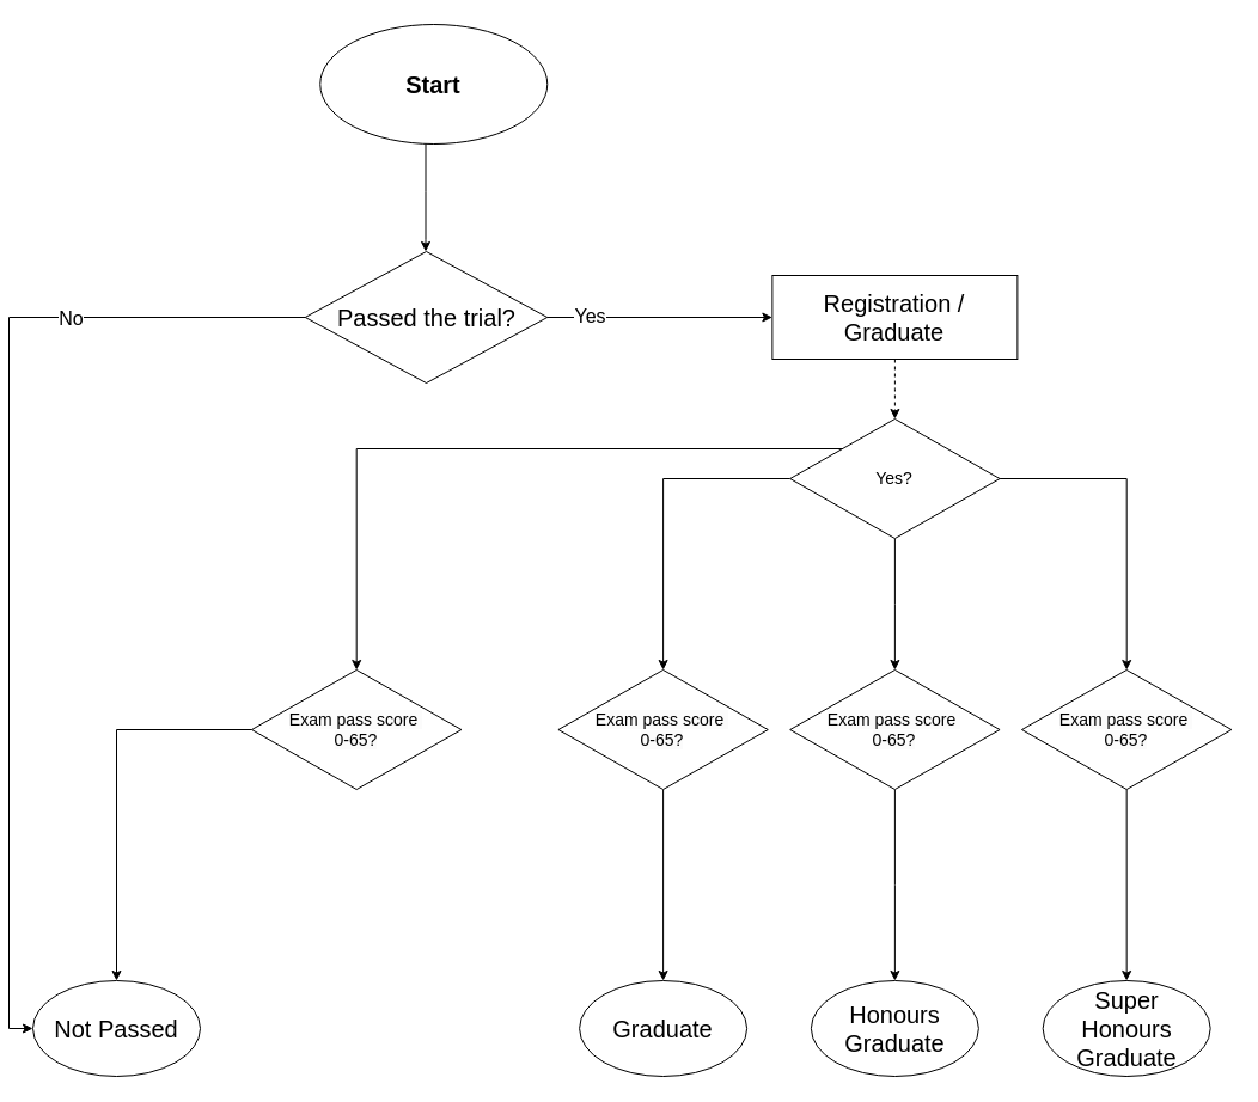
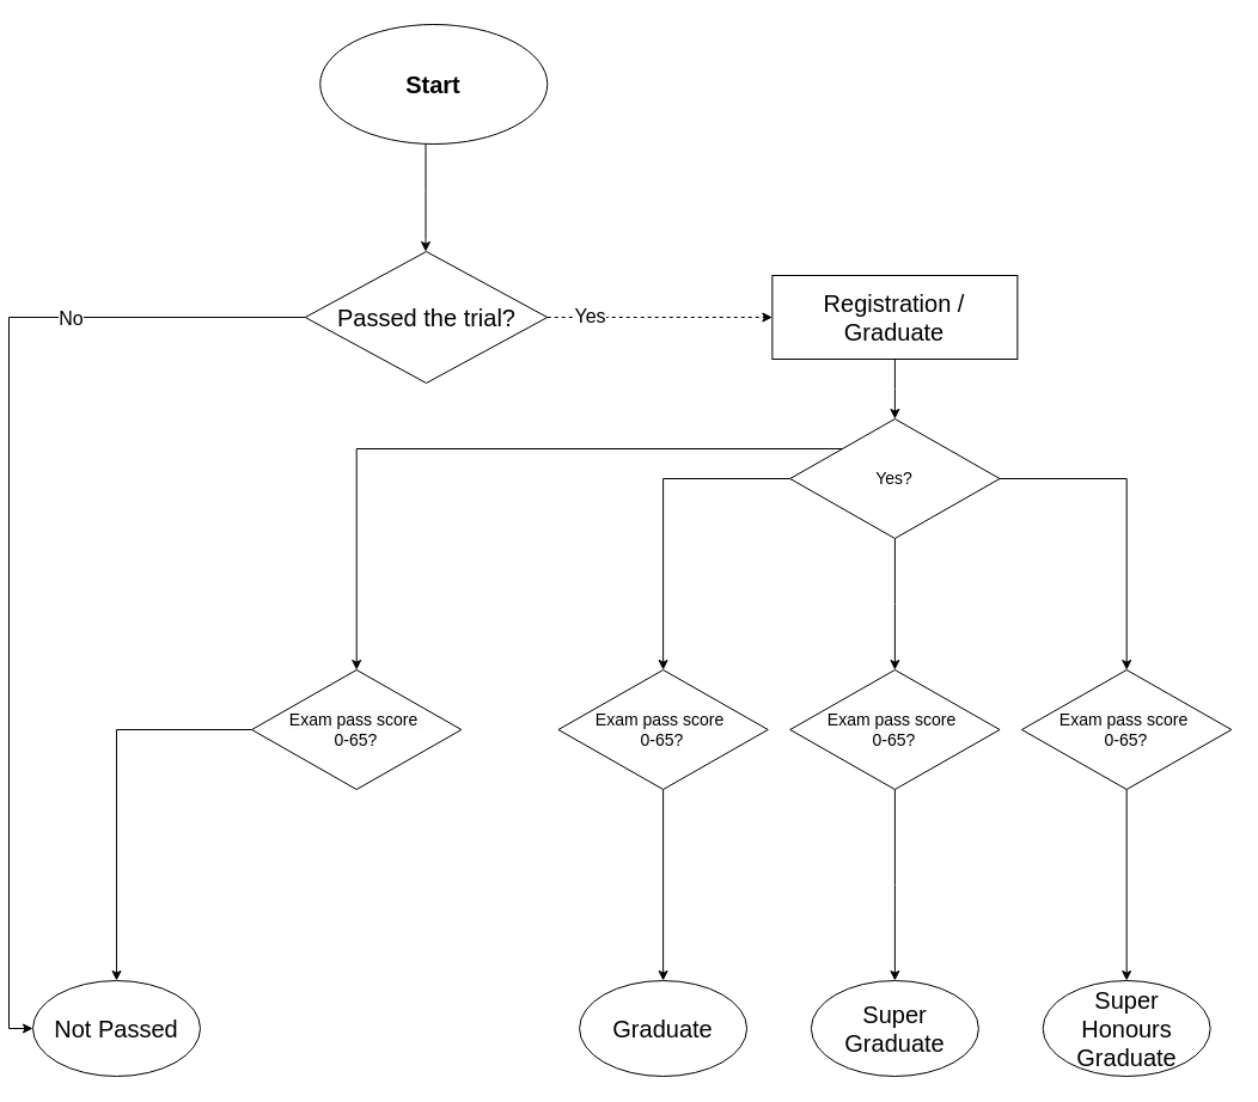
- <mxCell id="5" style="edgeStyle=orthogonalEdgeStyle;rounded=0;orthogonalLoop=1;jettySize=auto;html=1;fontSize=16;" edge="1" parent="1" source="7" target="10"><mxGeometry relative="1" as="geometry" /></mxCell>
+ <mxCell id="5" style="edgeStyle=orthogonalEdgeStyle;rounded=0;orthogonalLoop=1;jettySize=auto;html=1;fontSize=16;dashed=1;" edge="1" parent="1" source="7" target="10"><mxGeometry relative="1" as="geometry" /></mxCell>
- <mxCell id="9" value="" style="edgeStyle=orthogonalEdgeStyle;rounded=0;orthogonalLoop=1;jettySize=auto;html=1;fontSize=14;dashed=1;" edge="1" parent="1" source="10" target="19"><mxGeometry relative="1" as="geometry" /></mxCell>
+ <mxCell id="9" value="" style="edgeStyle=orthogonalEdgeStyle;rounded=0;orthogonalLoop=1;jettySize=auto;html=1;fontSize=14;" edge="1" parent="1" source="10" target="19"><mxGeometry relative="1" as="geometry" /></mxCell>
- <mxCell id="21" value="Honours Graduate" style="ellipse;whiteSpace=wrap;html=1;fontSize=20;" vertex="1" parent="1"><mxGeometry x="670.88" y="820" width="140" height="80" as="geometry" /></mxCell>
+ <mxCell id="21" value="Super Graduate" style="ellipse;whiteSpace=wrap;html=1;fontSize=20;" vertex="1" parent="1"><mxGeometry x="670.88" y="820" width="140" height="80" as="geometry" /></mxCell>
